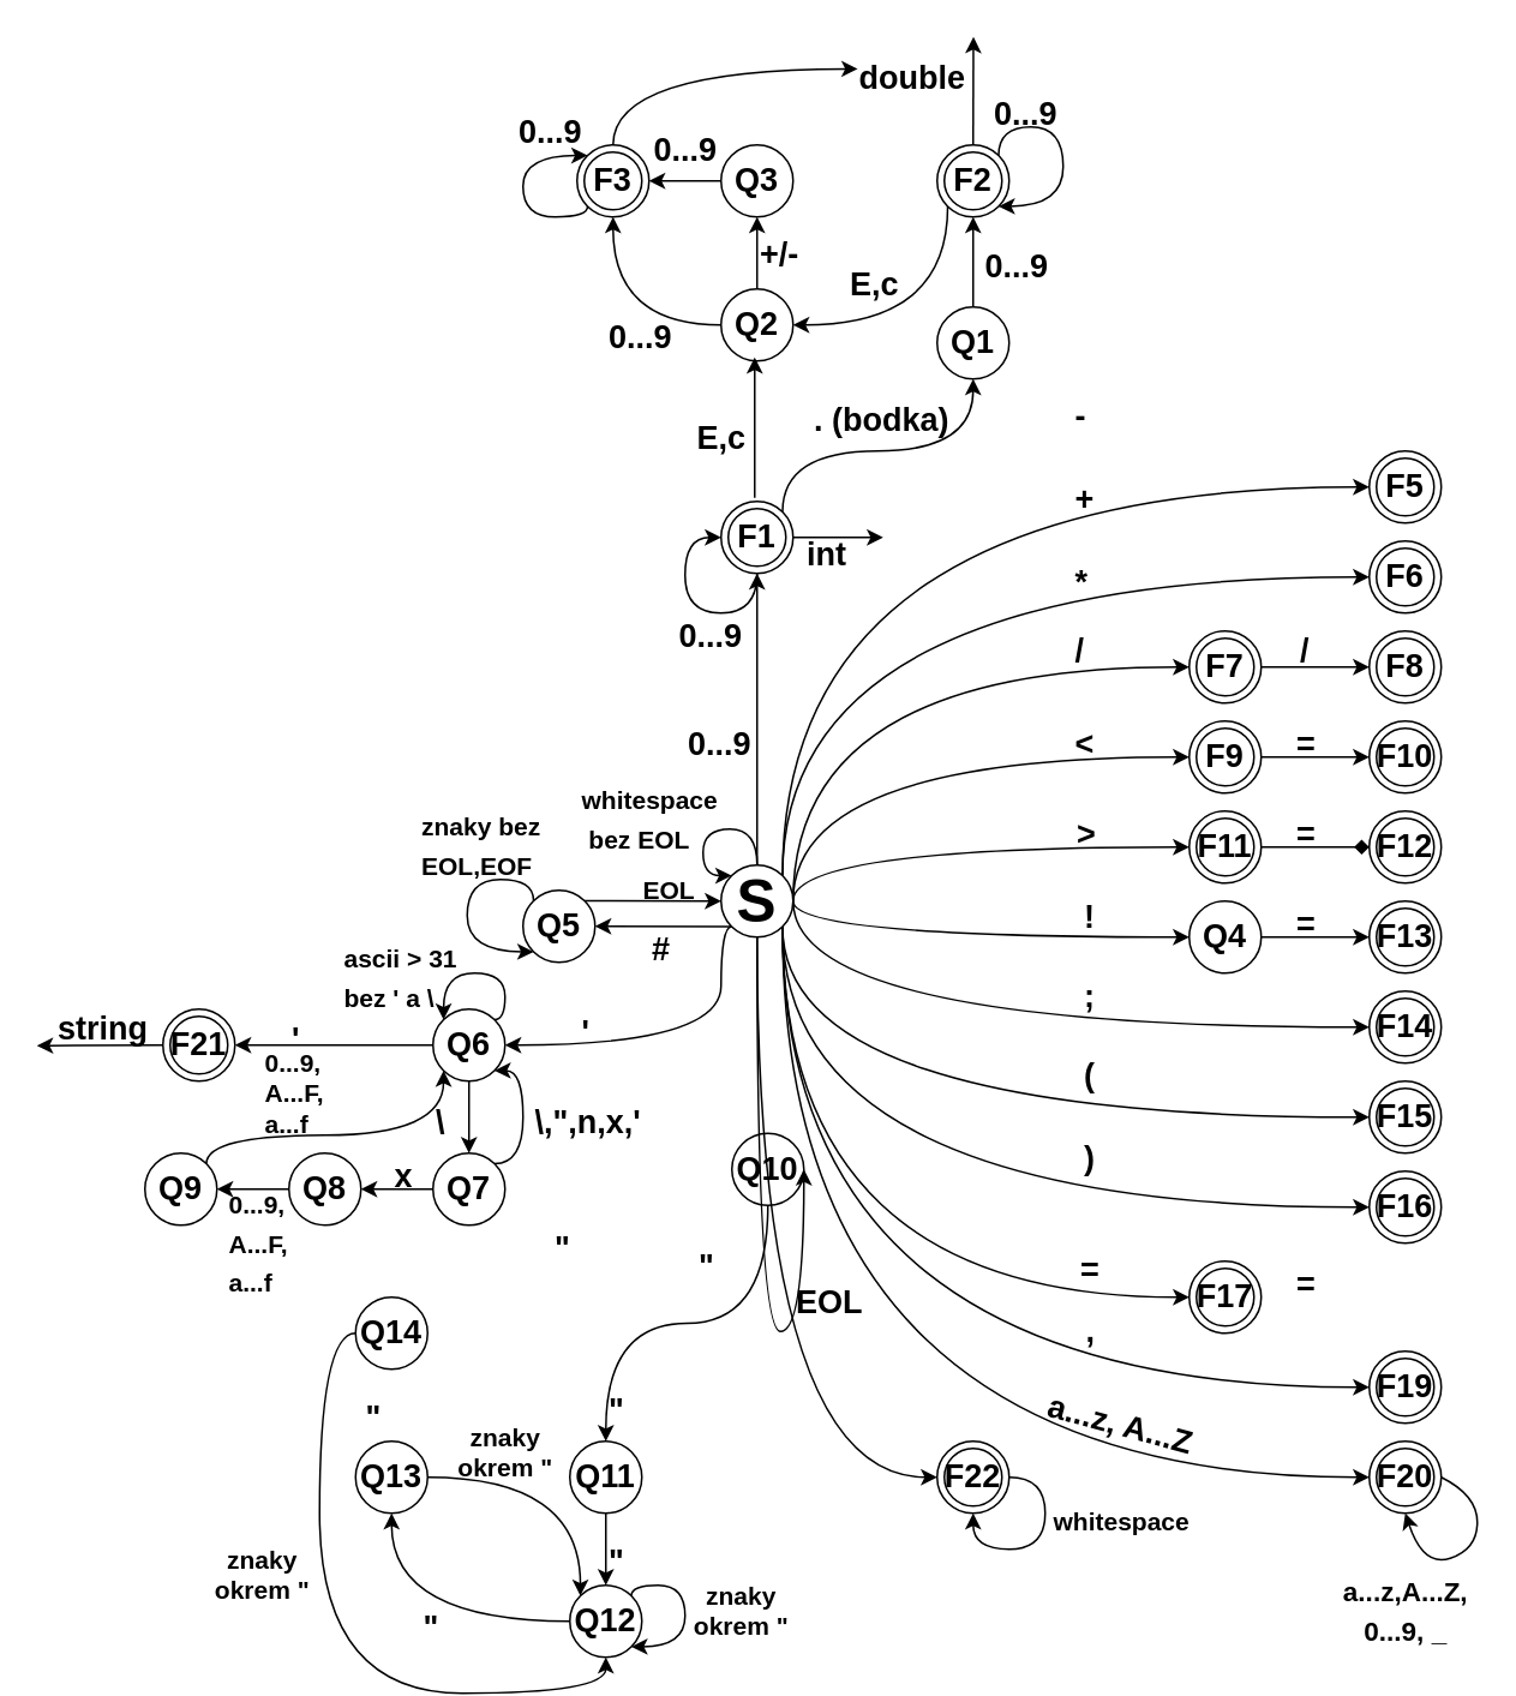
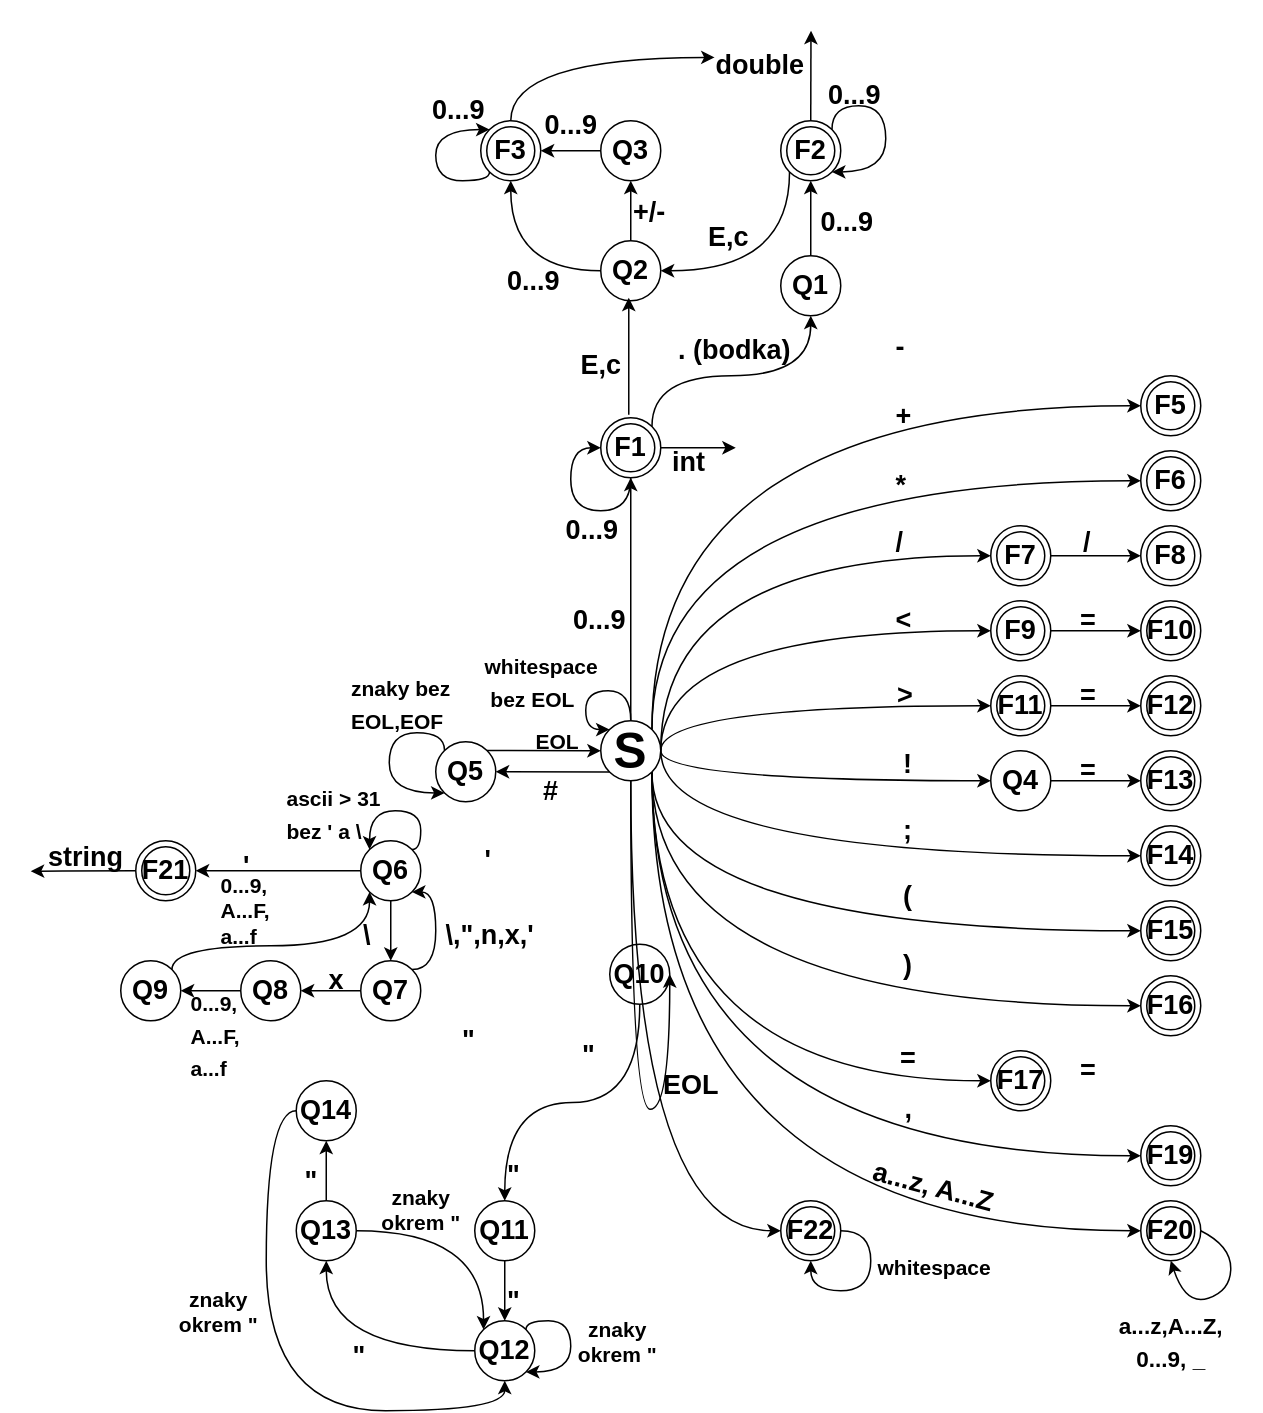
- <mxCell id="68" style="edgeStyle=orthogonalEdgeStyle;rounded=0;orthogonalLoop=1;jettySize=auto;html=1;exitX=1;exitY=0.5;exitDx=0;exitDy=0;entryX=0;entryY=0.5;entryDx=0;entryDy=0;fontSize=18;fontColor=none;endArrow=diamond;" edge="1" parent="1" source="69" target="81"><mxGeometry relative="1" as="geometry" /></mxCell>
+ <mxCell id="68" style="edgeStyle=orthogonalEdgeStyle;rounded=0;orthogonalLoop=1;jettySize=auto;html=1;exitX=1;exitY=0.5;exitDx=0;exitDy=0;entryX=0;entryY=0.5;entryDx=0;entryDy=0;fontSize=18;fontColor=none;" edge="1" parent="1" source="69" target="81"><mxGeometry relative="1" as="geometry" /></mxCell>
- <mxCell id="30" style="edgeStyle=orthogonalEdgeStyle;curved=1;comic=0;orthogonalLoop=1;jettySize=auto;html=1;exitX=0;exitY=1;exitDx=0;exitDy=0;entryX=1;entryY=0.5;entryDx=0;entryDy=0;endArrow=classic;endFill=1;strokeColor=#000000;fontSize=18;fontColor=none;" edge="1" parent="1" source="33" target="75"><mxGeometry relative="1" as="geometry"><Array as="points"><mxPoint x="400" y="514" /><mxPoint x="400" y="580" /></Array></mxGeometry></mxCell>
+ <mxCell id="3" style="edgeStyle=orthogonalEdgeStyle;curved=1;comic=0;orthogonalLoop=1;jettySize=auto;html=1;exitX=0.5;exitY=0;exitDx=0;exitDy=0;entryX=0.5;entryY=1;entryDx=0;entryDy=0;endArrow=classic;endFill=1;strokeColor=#000000;fontSize=14;fontColor=none;" edge="1" parent="1" source="4" target="37"><mxGeometry relative="1" as="geometry" /></mxCell>
